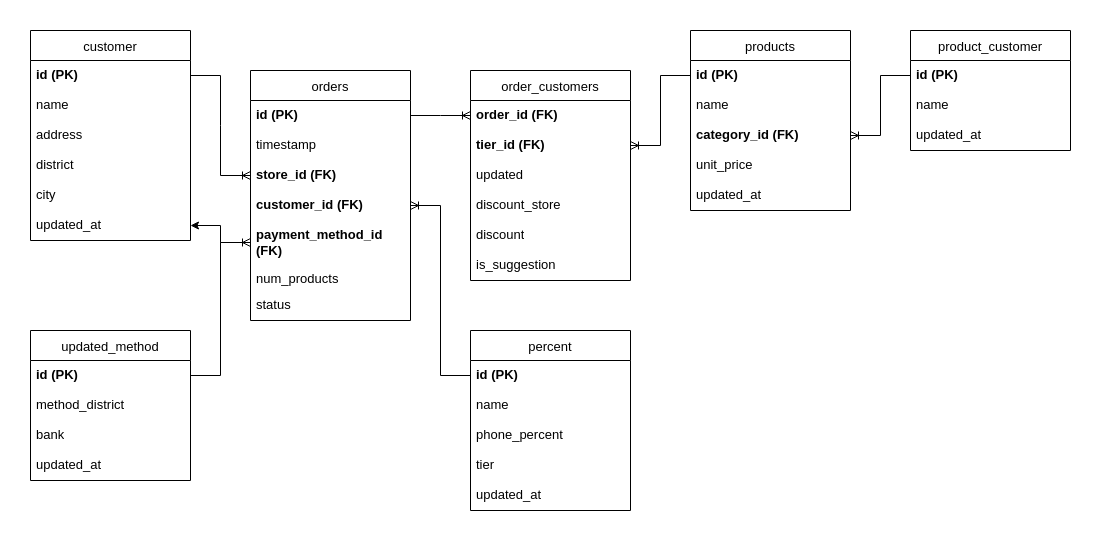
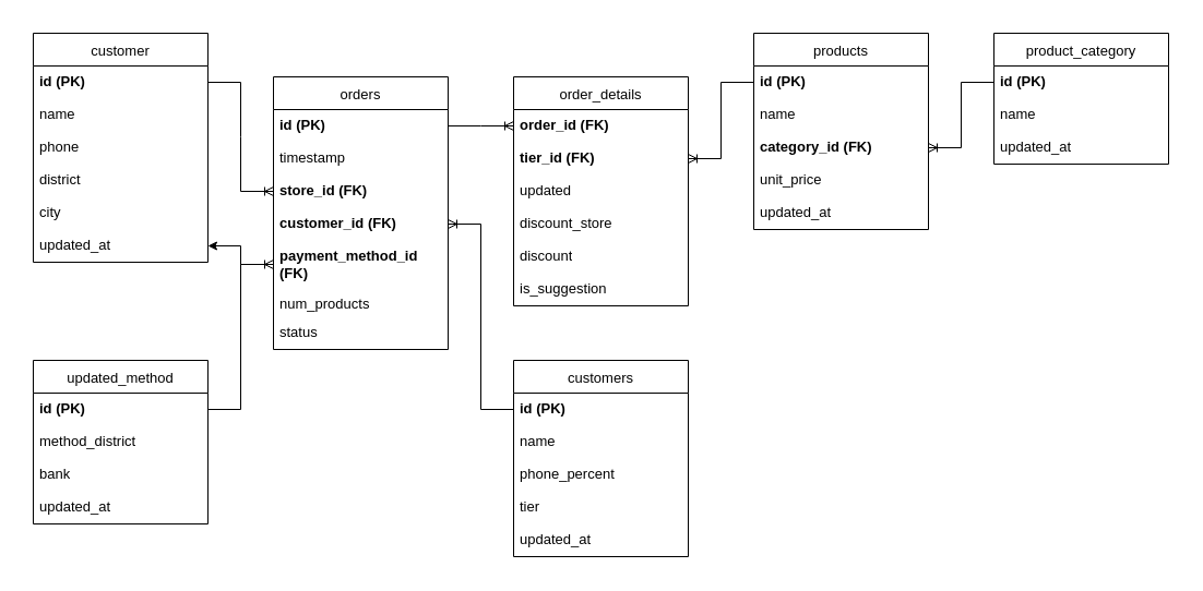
- <mxCell id="24" value="product_customer" style="swimlane;fontStyle=0;childLayout=stackLayout;horizontal=1;startSize=30;horizontalStack=0;resizeParent=1;resizeParentMax=0;resizeLast=0;collapsible=1;marginBottom=0;align=center;fontSize=13;fontFamily=Helvetica;" vertex="1" parent="1"><mxGeometry x="910" y="30" width="160" height="120" as="geometry" /></mxCell>
+ <mxCell id="24" value="product_category" style="swimlane;fontStyle=0;childLayout=stackLayout;horizontal=1;startSize=30;horizontalStack=0;resizeParent=1;resizeParentMax=0;resizeLast=0;collapsible=1;marginBottom=0;align=center;fontSize=13;fontFamily=Helvetica;" vertex="1" parent="1"><mxGeometry x="910" y="30" width="160" height="120" as="geometry" /></mxCell>
- <mxCell id="11" value="order_customers" style="swimlane;fontStyle=0;childLayout=stackLayout;horizontal=1;startSize=30;horizontalStack=0;resizeParent=1;resizeParentMax=0;resizeLast=0;collapsible=1;marginBottom=0;align=center;fontSize=13;fontFamily=Helvetica;" vertex="1" parent="1"><mxGeometry x="470" y="70" width="160" height="210" as="geometry" /></mxCell>
+ <mxCell id="11" value="order_details" style="swimlane;fontStyle=0;childLayout=stackLayout;horizontal=1;startSize=30;horizontalStack=0;resizeParent=1;resizeParentMax=0;resizeLast=0;collapsible=1;marginBottom=0;align=center;fontSize=13;fontFamily=Helvetica;" vertex="1" parent="1"><mxGeometry x="470" y="70" width="160" height="210" as="geometry" /></mxCell>
- <mxCell id="42" value="address" style="text;strokeColor=none;fillColor=none;spacingLeft=4;spacingRight=4;overflow=hidden;rotatable=0;points=[[0,0.5],[1,0.5]];portConstraint=eastwest;fontSize=13;whiteSpace=wrap;html=1;fontFamily=Helvetica;" vertex="1" parent="39"><mxGeometry y="90" width="160" height="30" as="geometry" /></mxCell>
+ <mxCell id="42" value="phone" style="text;strokeColor=none;fillColor=none;spacingLeft=4;spacingRight=4;overflow=hidden;rotatable=0;points=[[0,0.5],[1,0.5]];portConstraint=eastwest;fontSize=13;whiteSpace=wrap;html=1;fontFamily=Helvetica;" vertex="1" parent="39"><mxGeometry y="90" width="160" height="30" as="geometry" /></mxCell>
- <mxCell id="28" value="percent" style="swimlane;fontStyle=0;childLayout=stackLayout;horizontal=1;startSize=30;horizontalStack=0;resizeParent=1;resizeParentMax=0;resizeLast=0;collapsible=1;marginBottom=0;align=center;fontSize=13;fontFamily=Helvetica;" vertex="1" parent="1"><mxGeometry x="470" y="330" width="160" height="180" as="geometry" /></mxCell>
+ <mxCell id="28" value="customers" style="swimlane;fontStyle=0;childLayout=stackLayout;horizontal=1;startSize=30;horizontalStack=0;resizeParent=1;resizeParentMax=0;resizeLast=0;collapsible=1;marginBottom=0;align=center;fontSize=13;fontFamily=Helvetica;" vertex="1" parent="1"><mxGeometry x="470" y="330" width="160" height="180" as="geometry" /></mxCell>
